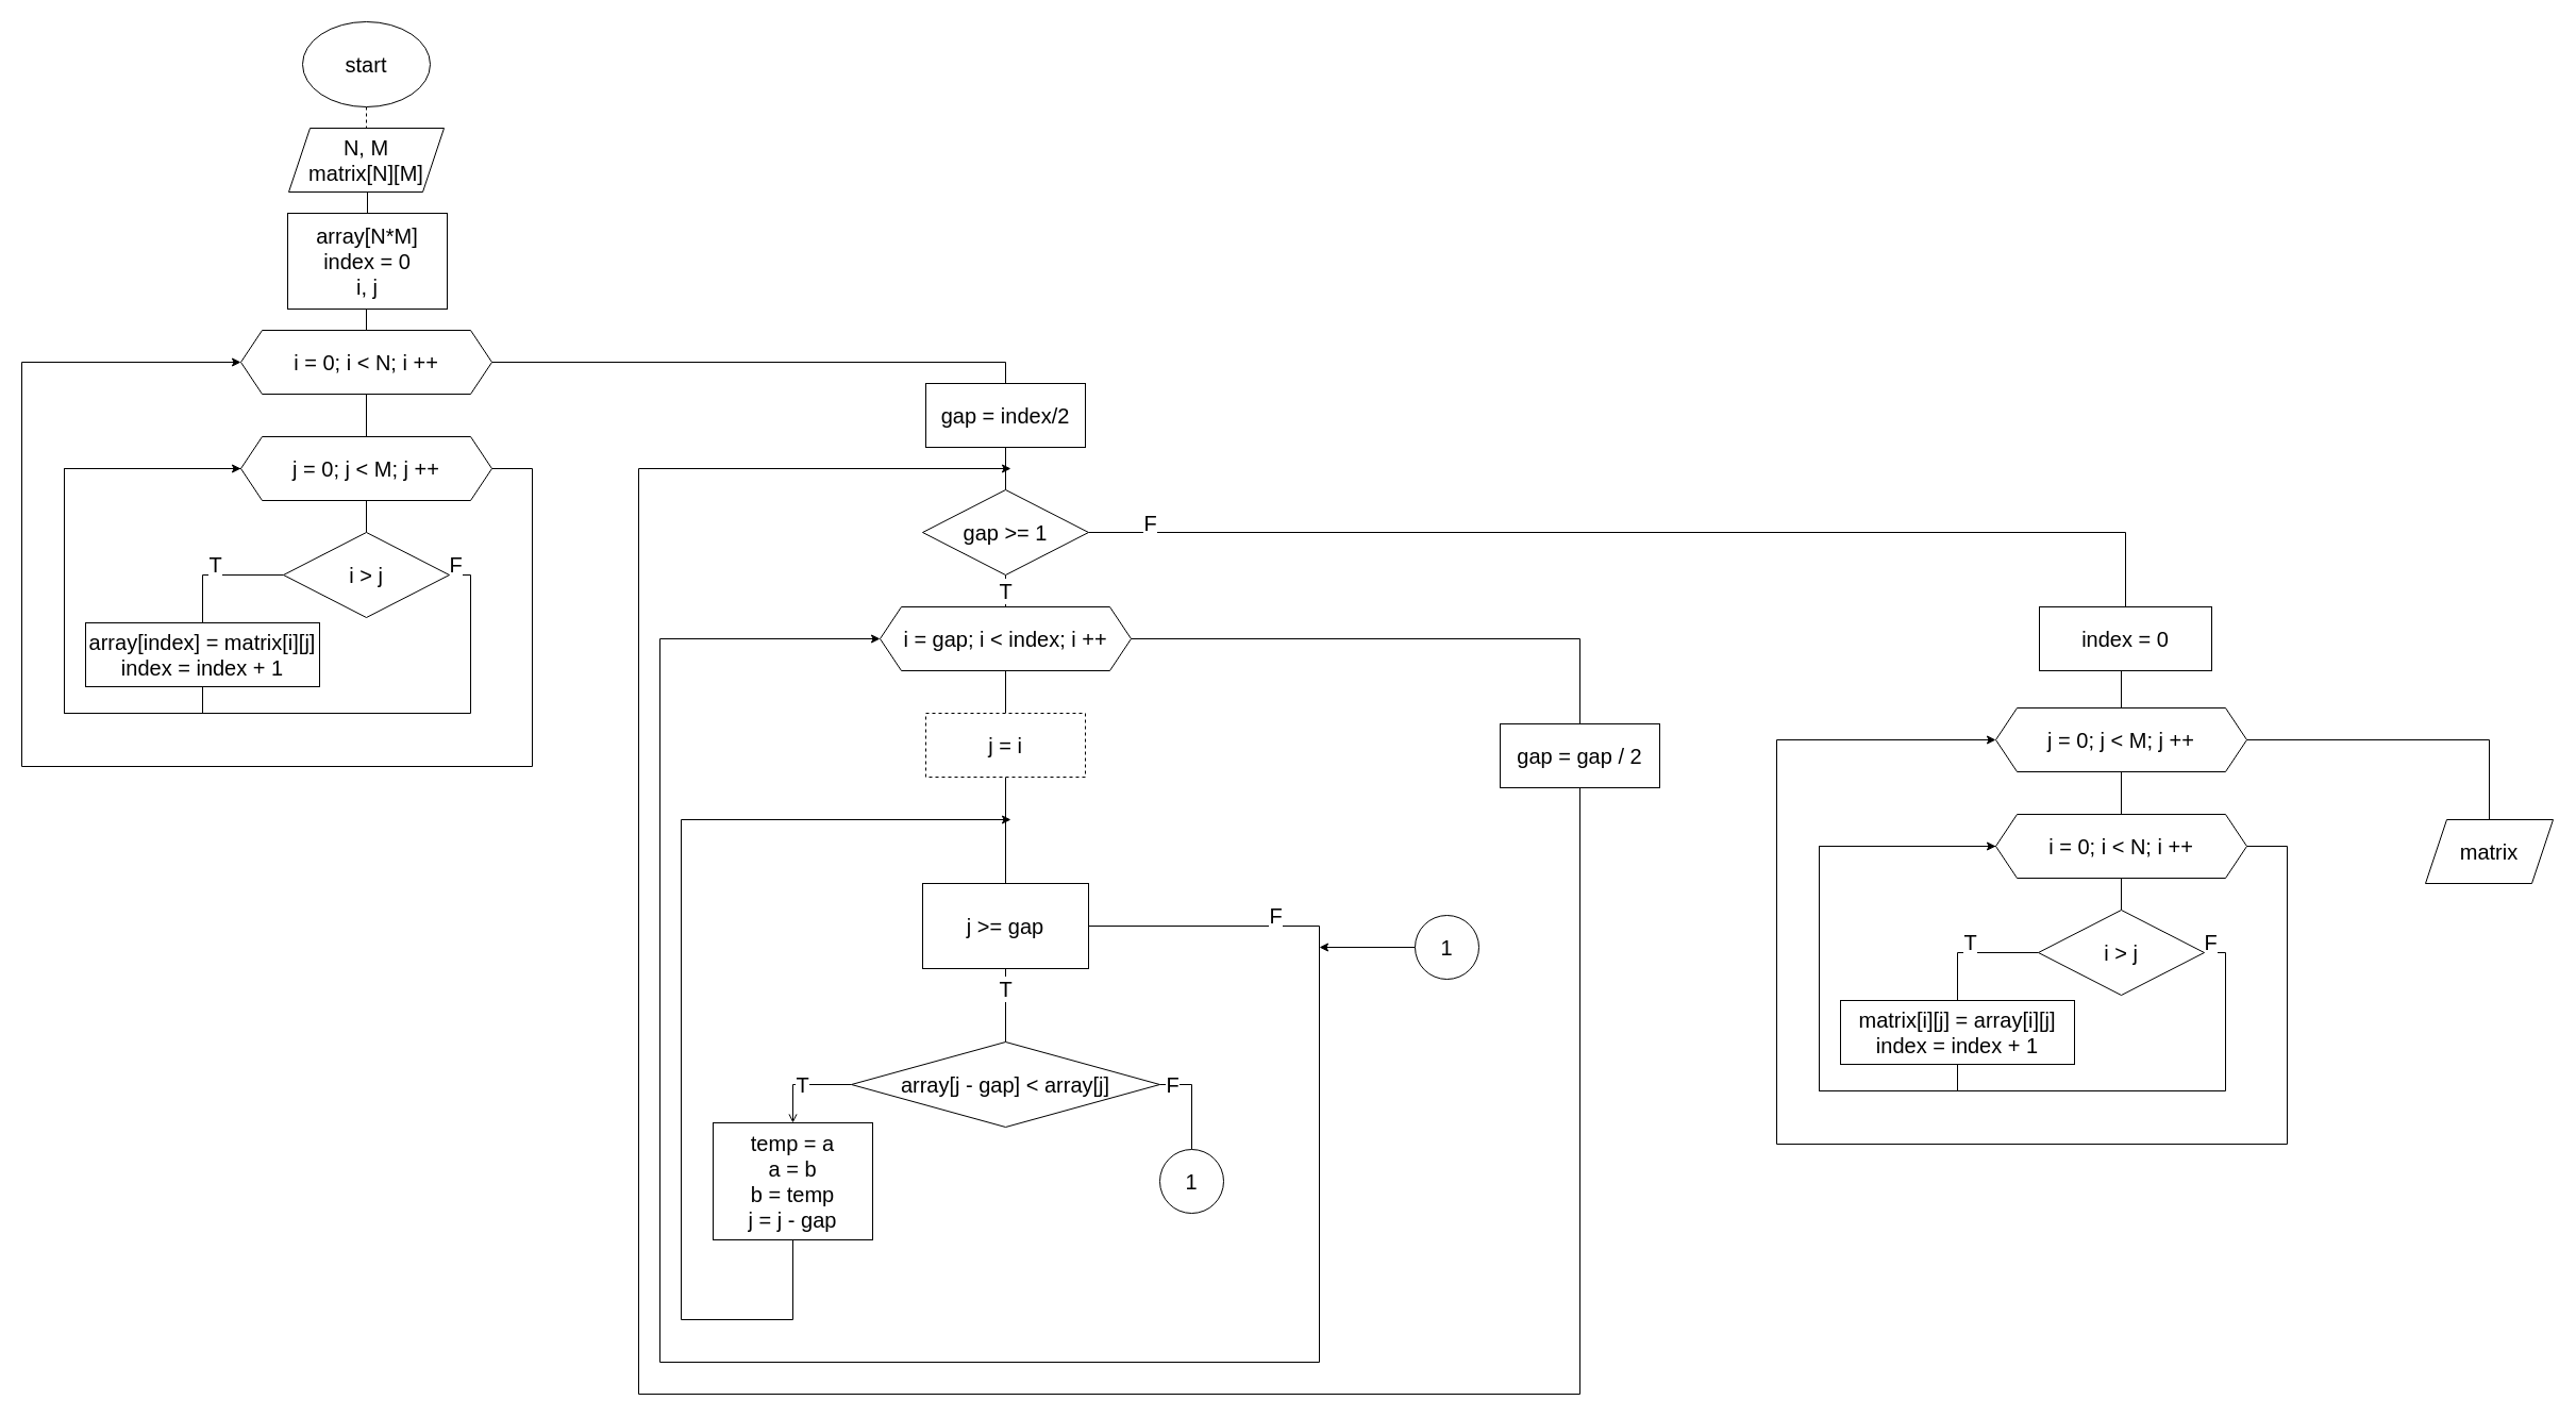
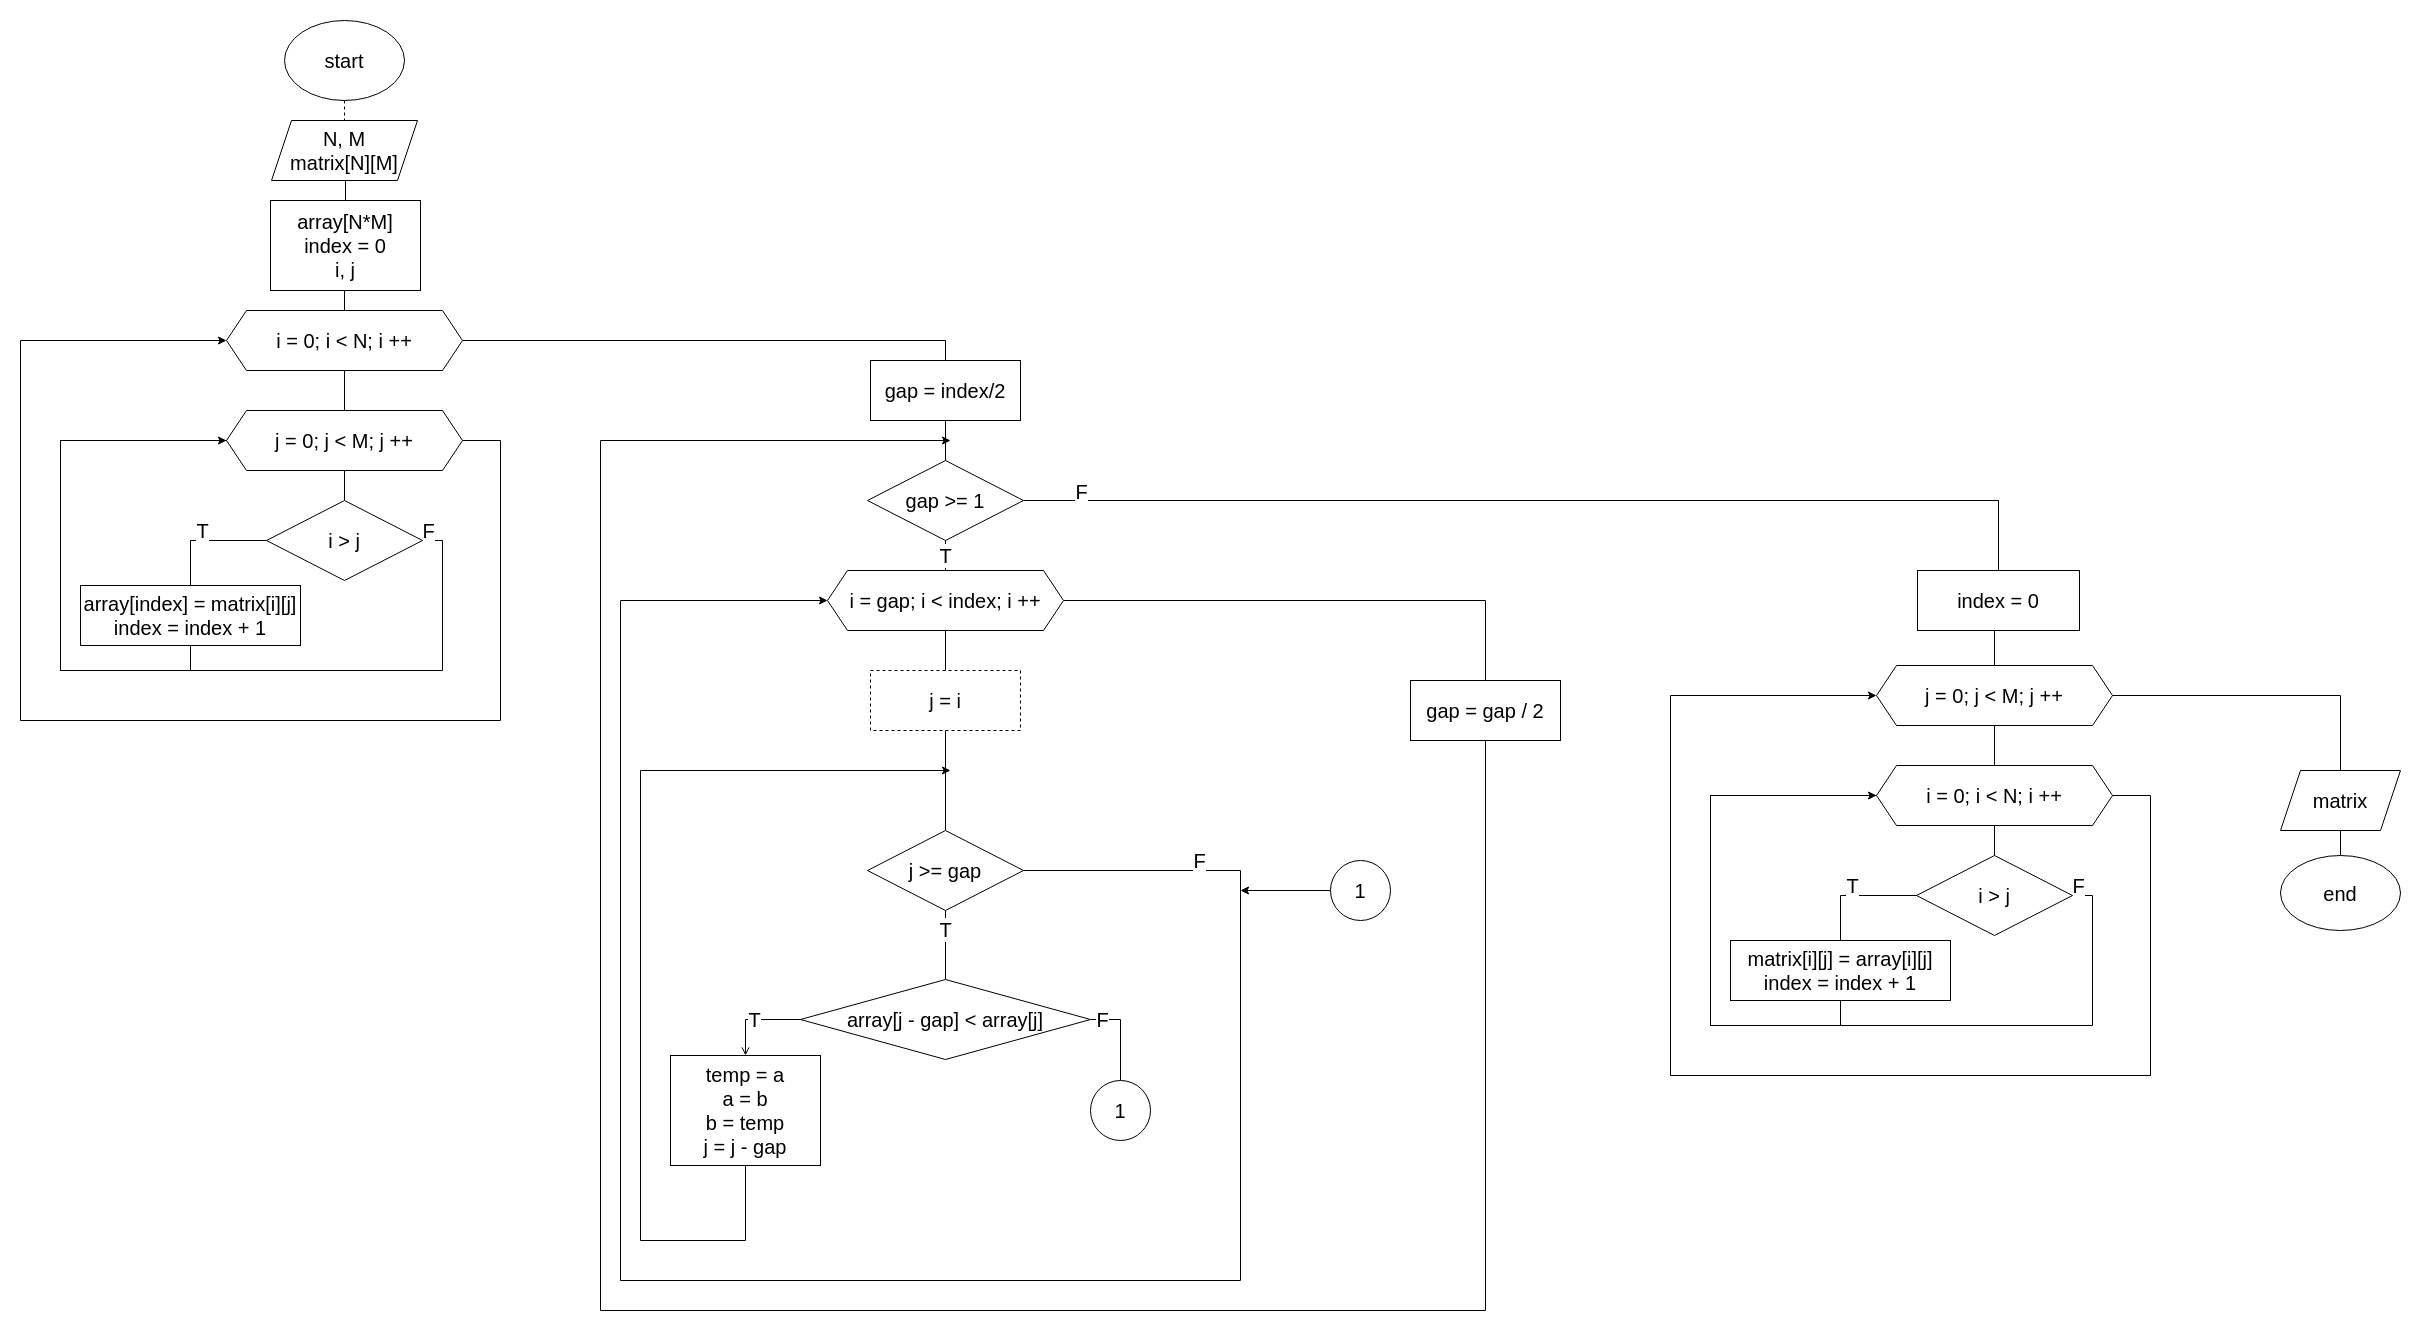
+ <mxCell id="57" style="edgeStyle=orthogonalEdgeStyle;rounded=0;jumpSize=6;orthogonalLoop=1;jettySize=auto;html=1;exitX=0.5;exitY=1;exitDx=0;exitDy=0;entryX=0.5;entryY=0;entryDx=0;entryDy=0;fontSize=20;endArrow=none;endFill=0;" edge="1" parent="1" source="58" target="59"><mxGeometry relative="1" as="geometry" /></mxCell>
- <mxCell id="32" value="j &amp;gt;= gap" style="whiteSpace=wrap;html=1;fontSize=20;rounded=0;" parent="1" vertex="1"><mxGeometry x="867" y="830" width="156" height="80" as="geometry" /></mxCell>
+ <mxCell id="32" value="j &amp;gt;= gap" style="rhombus;whiteSpace=wrap;html=1;fontSize=20;" parent="1" vertex="1"><mxGeometry x="867" y="830" width="156" height="80" as="geometry" /></mxCell>
+ <mxCell id="59" value="end" style="ellipse;whiteSpace=wrap;html=1;fontSize=20;" vertex="1" parent="1"><mxGeometry x="2280" y="855" width="120" height="75" as="geometry" /></mxCell>
